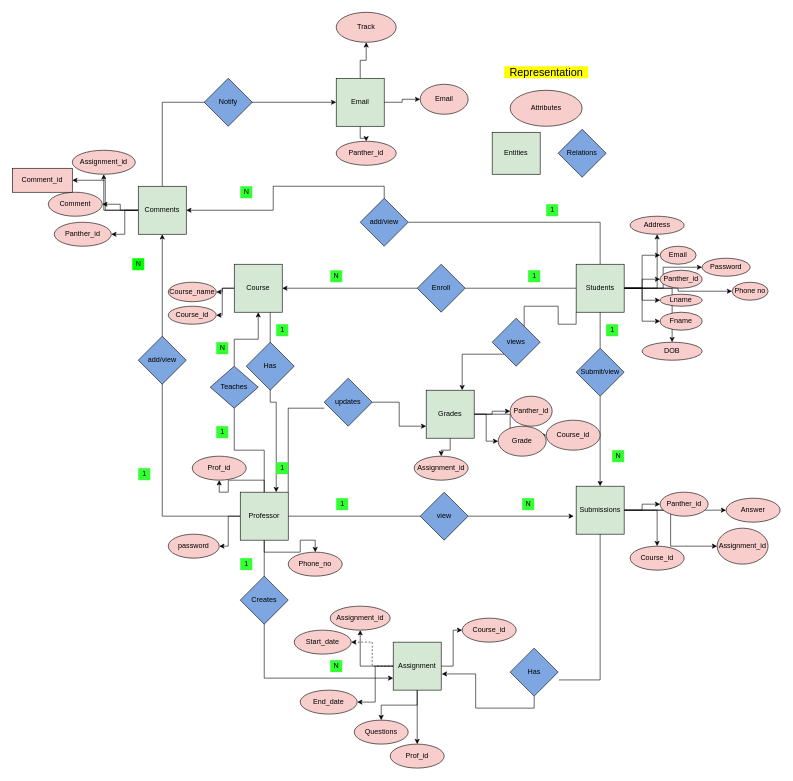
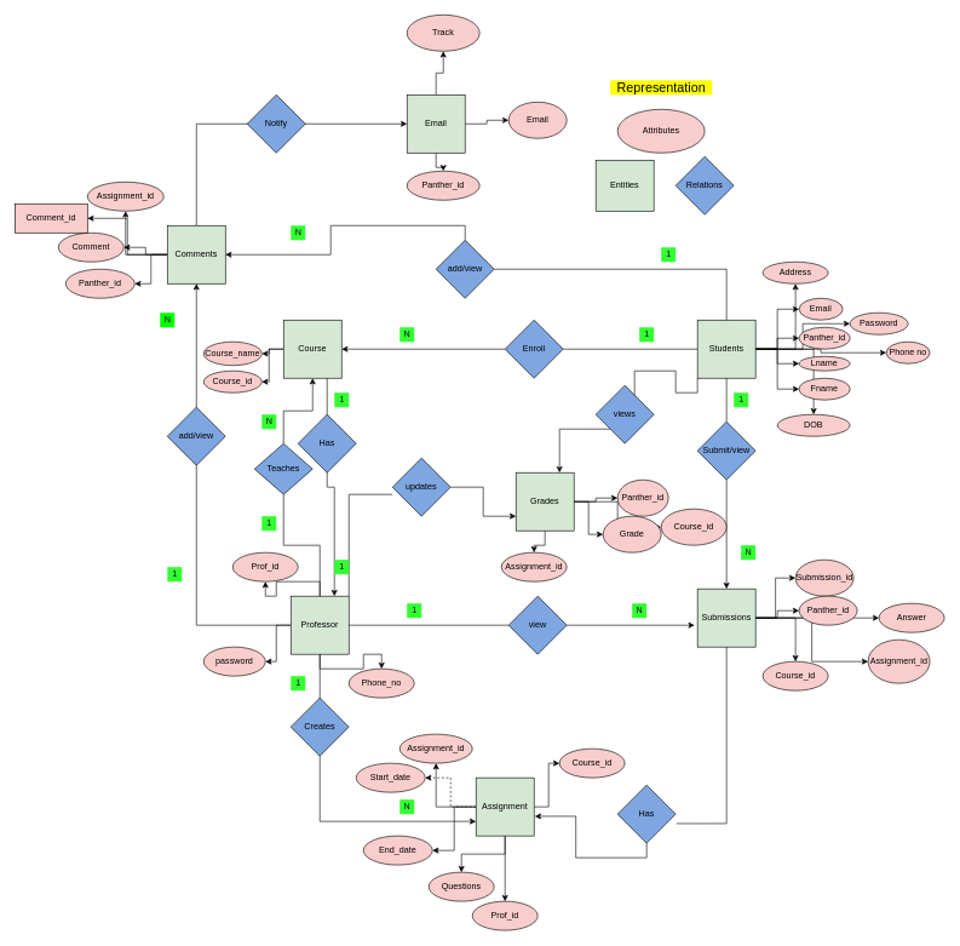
+ <mxCell id="97" value="Submission_id" style="ellipse;whiteSpace=wrap;html=1;fillColor=#F8CECC;" parent="1" vertex="1"><mxGeometry x="1095" y="770" width="80" height="50" as="geometry" /></mxCell>
+ <mxCell id="33" value="" style="edgeStyle=orthogonalEdgeStyle;rounded=0;orthogonalLoop=1;jettySize=auto;html=1;" parent="1" source="38" target="97" edge="1"><mxGeometry relative="1" as="geometry" /></mxCell>
